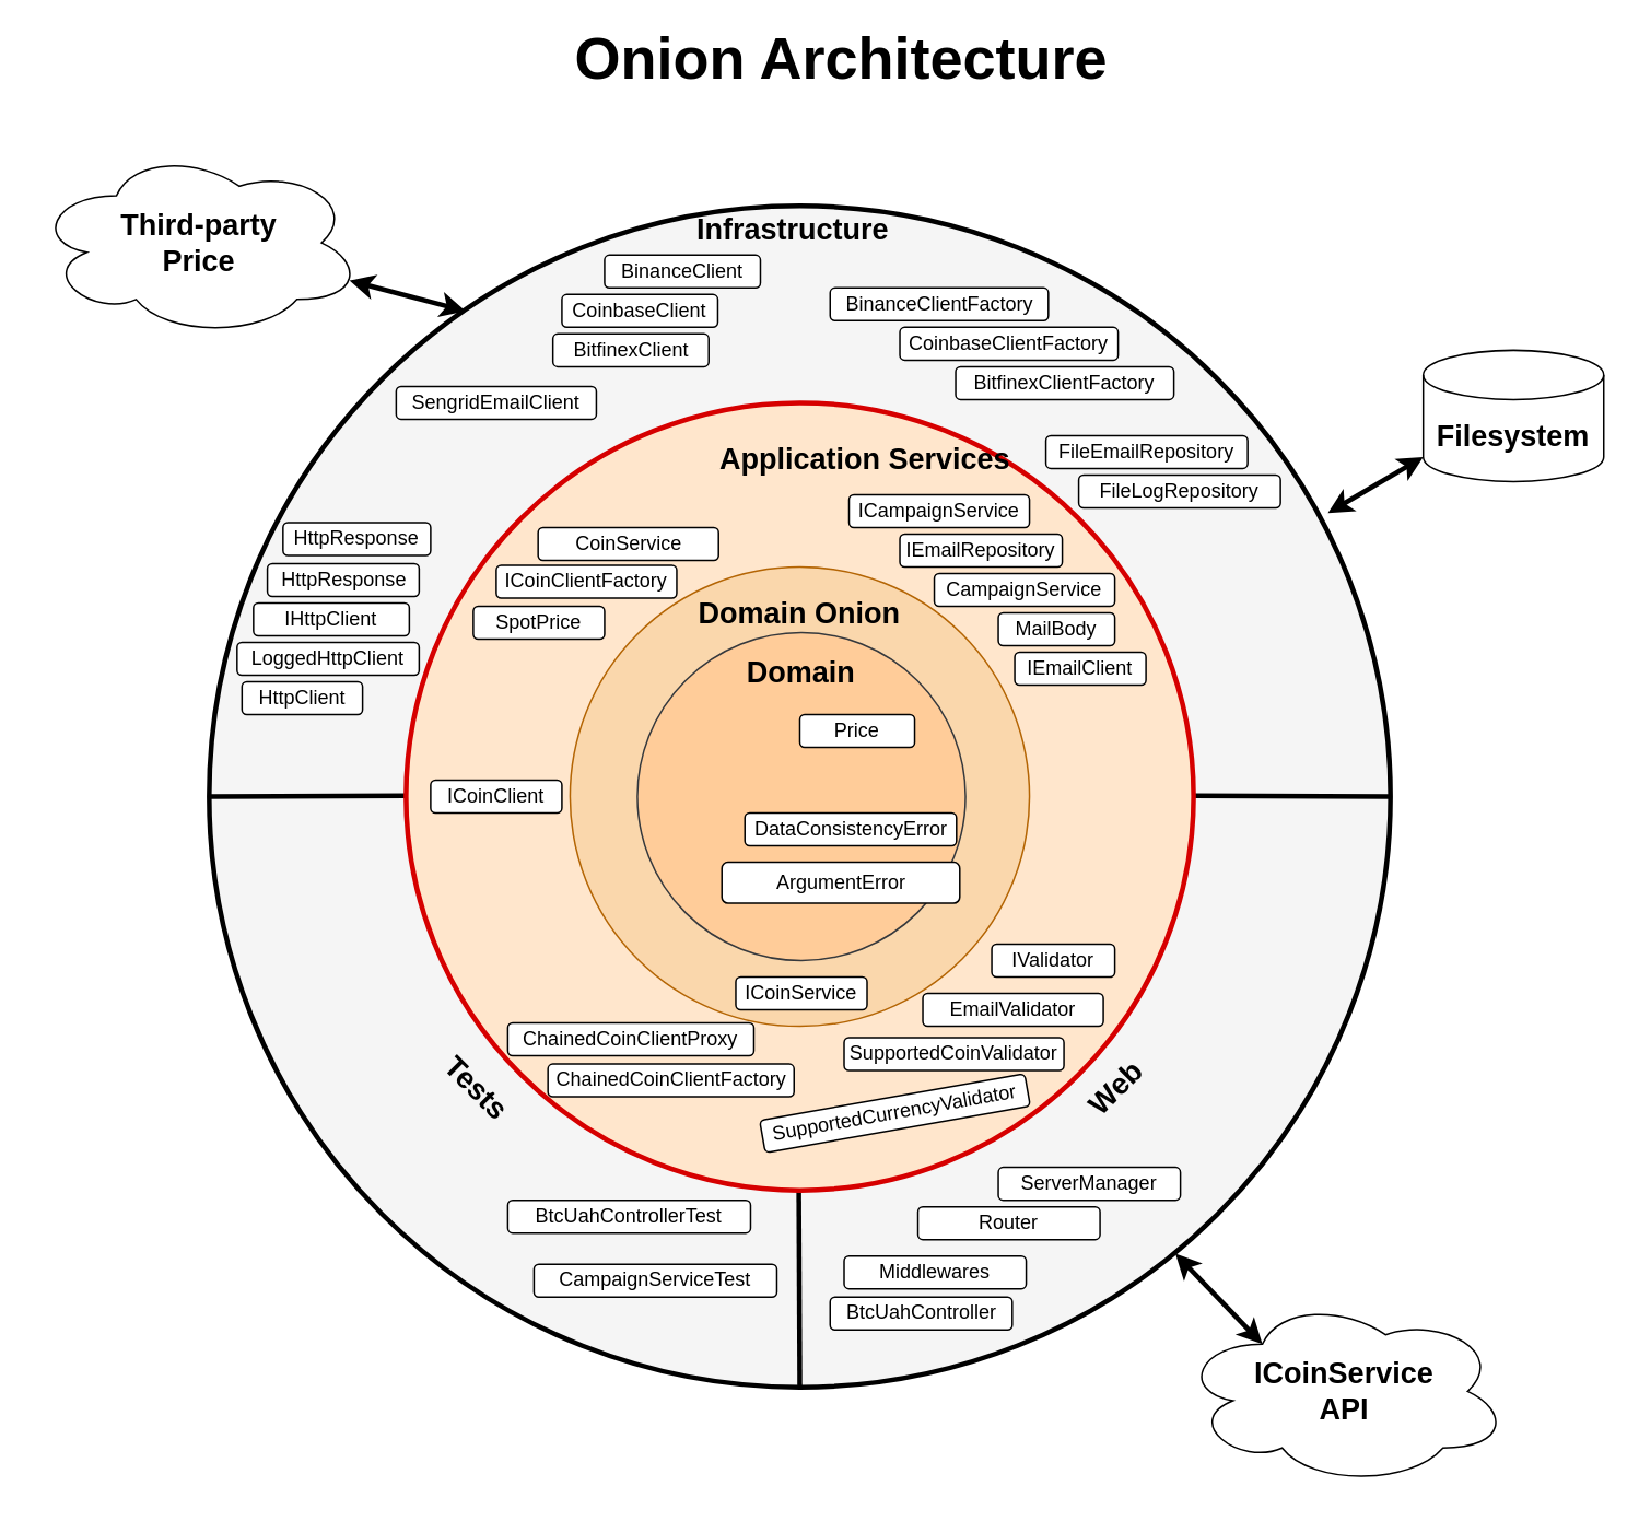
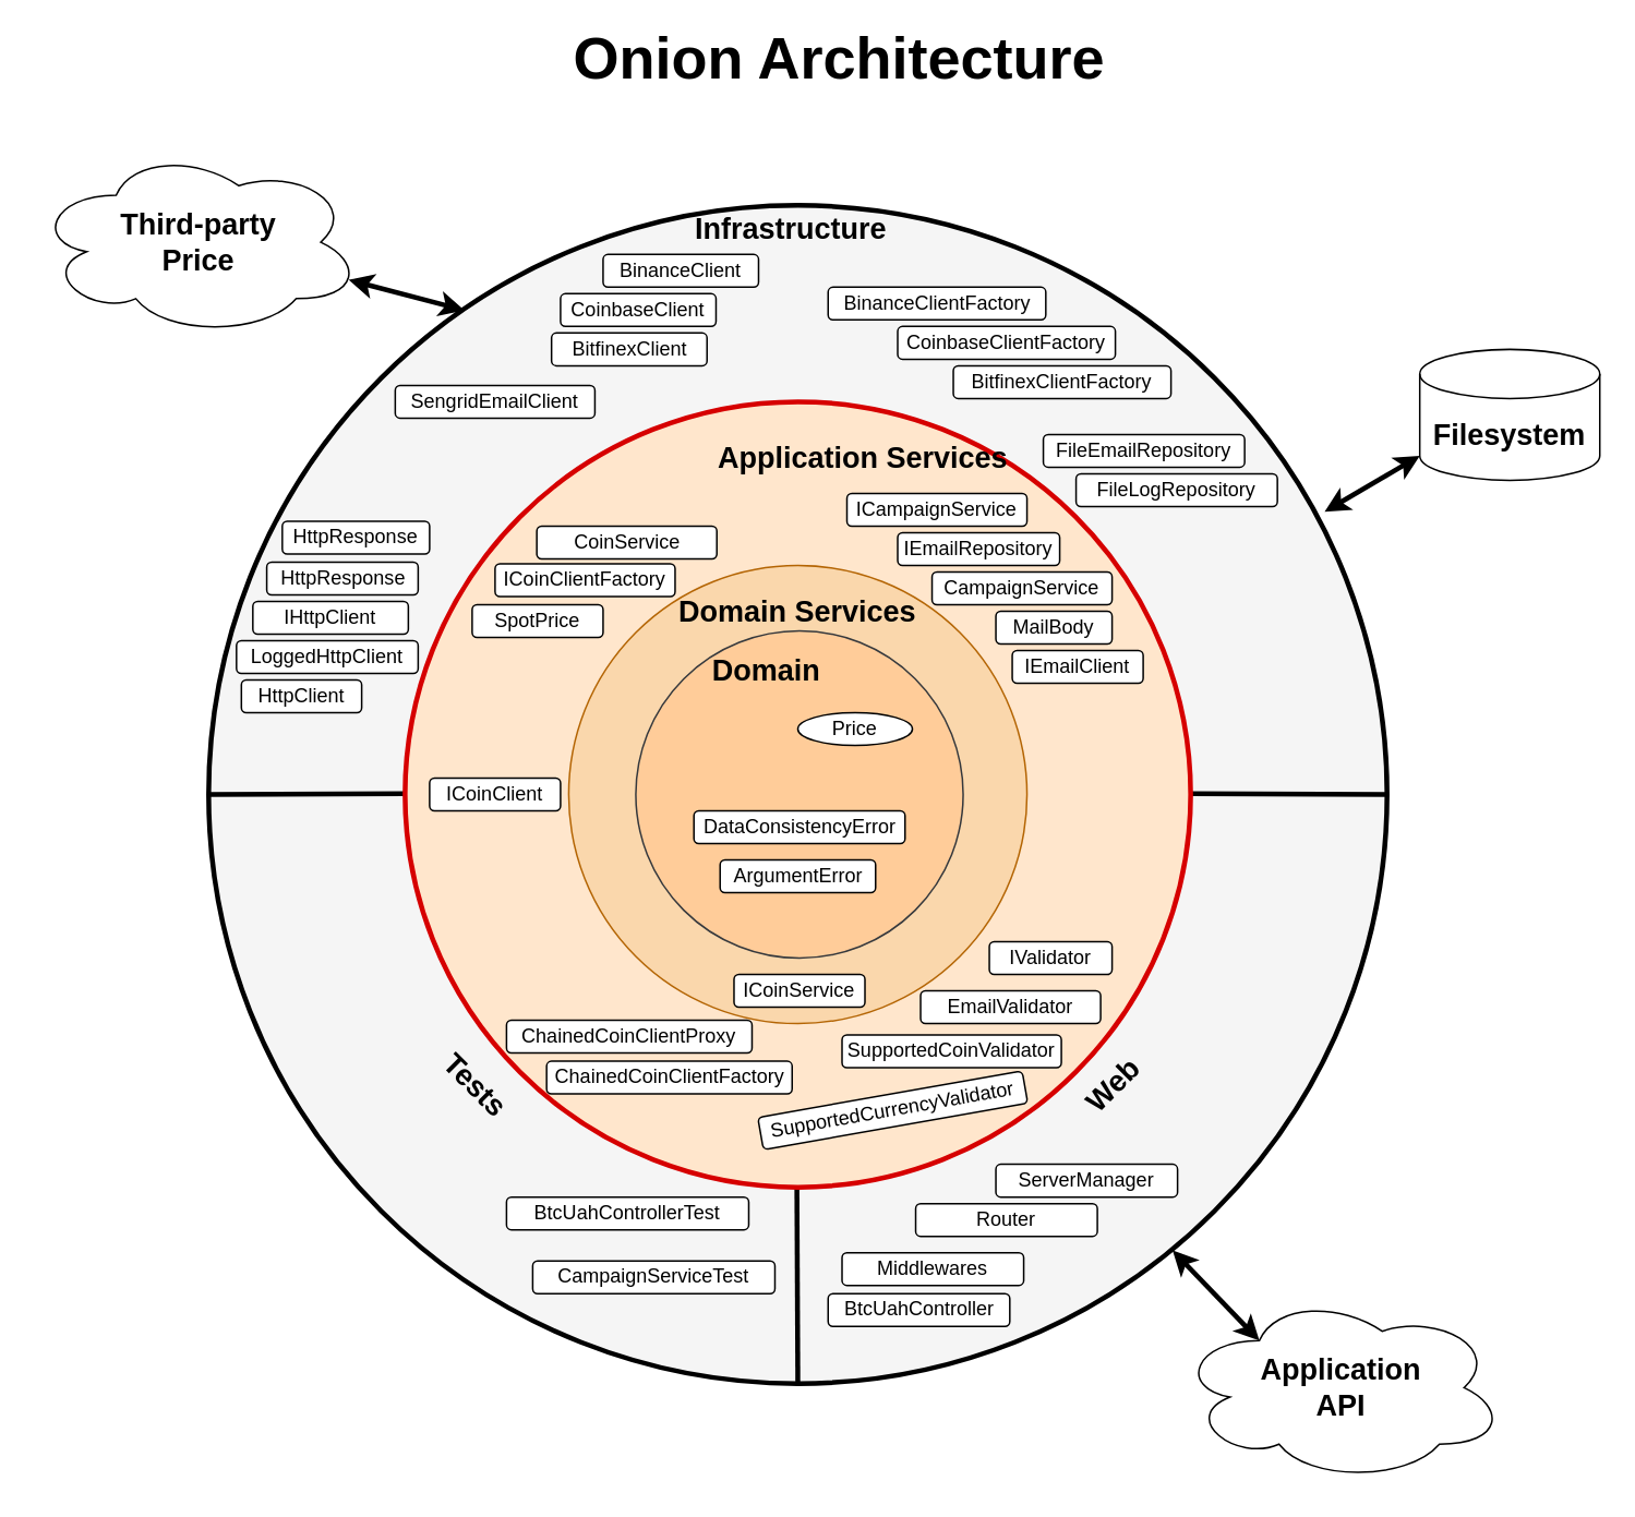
- <mxCell id="14" value="&lt;font style=&quot;font-size: 18px;&quot;&gt;&lt;b style=&quot;&quot;&gt;Domain Onion&lt;/b&gt;&lt;/font&gt;" style="text;html=1;strokeColor=none;fillColor=none;align=center;verticalAlign=middle;whiteSpace=wrap;rounded=0;" parent="1" vertex="1"><mxGeometry x="392" y="359" width="190" height="30" as="geometry" /></mxCell>
+ <mxCell id="14" value="&lt;font style=&quot;font-size: 18px;&quot;&gt;&lt;b style=&quot;&quot;&gt;Domain Services&lt;/b&gt;&lt;/font&gt;" style="text;html=1;strokeColor=none;fillColor=none;align=center;verticalAlign=middle;whiteSpace=wrap;rounded=0;" parent="1" vertex="1"><mxGeometry x="392" y="359" width="190" height="30" as="geometry" /></mxCell>
- <mxCell id="11" value="&lt;font style=&quot;font-size: 18px;&quot;&gt;&lt;b style=&quot;&quot;&gt;Domain&lt;/b&gt;&lt;/font&gt;" style="text;html=1;strokeColor=none;fillColor=none;align=center;verticalAlign=middle;whiteSpace=wrap;rounded=0;" parent="1" vertex="1"><mxGeometry x="458" y="395" width="60" height="30" as="geometry" /></mxCell>
+ <mxCell id="11" value="&lt;font style=&quot;font-size: 18px;&quot;&gt;&lt;b style=&quot;&quot;&gt;Domain&lt;/b&gt;&lt;/font&gt;" style="text;html=1;strokeColor=none;fillColor=none;align=center;verticalAlign=middle;whiteSpace=wrap;rounded=0;" parent="1" vertex="1"><mxGeometry x="438" y="395" width="60" height="30" as="geometry" /></mxCell>
- <mxCell id="10" value="Price" style="rounded=1;whiteSpace=wrap;html=1;" parent="1" vertex="1"><mxGeometry x="487" y="435" width="70" height="20" as="geometry" /></mxCell>
+ <mxCell id="10" value="Price" style="ellipse;whiteSpace=wrap;html=1;" parent="1" vertex="1"><mxGeometry x="487" y="435" width="70" height="20" as="geometry" /></mxCell>
- <mxCell id="12" value="DataConsistencyError" style="rounded=1;whiteSpace=wrap;html=1;" parent="1" vertex="1"><mxGeometry x="453.5" y="495" width="129" height="20" as="geometry" /></mxCell>
+ <mxCell id="12" value="DataConsistencyError" style="rounded=1;whiteSpace=wrap;html=1;" parent="1" vertex="1"><mxGeometry x="423.5" y="495" width="129" height="20" as="geometry" /></mxCell>
- <mxCell id="13" value="ArgumentError" style="rounded=1;whiteSpace=wrap;html=1;" parent="1" vertex="1"><mxGeometry x="439.5" y="525" width="145" height="25" as="geometry" /></mxCell>
+ <mxCell id="13" value="ArgumentError" style="rounded=1;whiteSpace=wrap;html=1;" parent="1" vertex="1"><mxGeometry x="439.5" y="525" width="95" height="20" as="geometry" /></mxCell>
- <mxCell id="54" value="&lt;b&gt;&lt;font style=&quot;font-size: 18px;&quot;&gt;ICoinService&lt;br&gt;API&lt;/font&gt;&lt;/b&gt;" style="ellipse;shape=cloud;whiteSpace=wrap;html=1;" vertex="1" parent="1"><mxGeometry x="719" y="790" width="200" height="115" as="geometry" /></mxCell>
+ <mxCell id="54" value="&lt;b&gt;&lt;font style=&quot;font-size: 18px;&quot;&gt;Application&lt;br&gt;API&lt;/font&gt;&lt;/b&gt;" style="ellipse;shape=cloud;whiteSpace=wrap;html=1;" vertex="1" parent="1"><mxGeometry x="719" y="790" width="200" height="115" as="geometry" /></mxCell>
